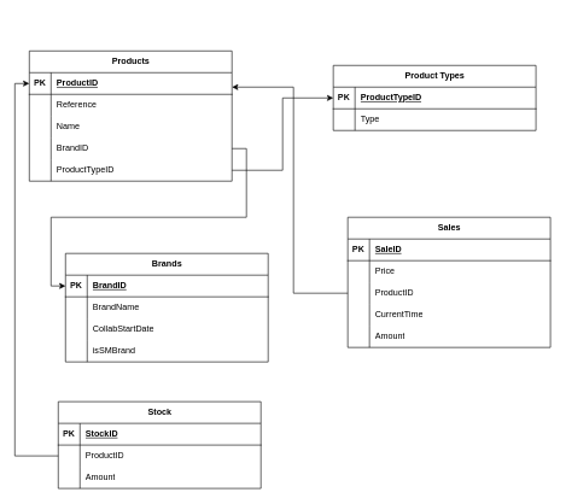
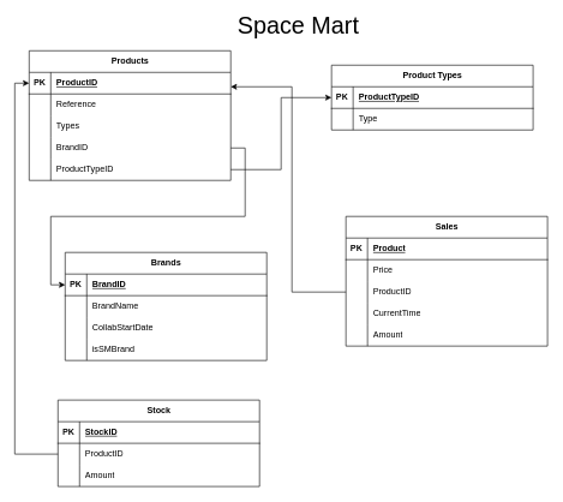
+ <mxCell id="18" value="Space Mart" style="text;html=1;strokeColor=none;fillColor=none;align=center;verticalAlign=middle;whiteSpace=wrap;rounded=0;fontSize=33;" vertex="1" parent="1"><mxGeometry x="299" y="20" width="230" height="30" as="geometry" /></mxCell>
- <mxCell id="11" value="Name" style="shape=partialRectangle;connectable=0;fillColor=none;top=0;left=0;bottom=0;right=0;align=left;spacingLeft=6;overflow=hidden;whiteSpace=wrap;html=1;" vertex="1" parent="9"><mxGeometry x="30" width="250" height="30" as="geometry"><mxRectangle width="250" height="30" as="alternateBounds" /></mxGeometry></mxCell>
+ <mxCell id="11" value="Types" style="shape=partialRectangle;connectable=0;fillColor=none;top=0;left=0;bottom=0;right=0;align=left;spacingLeft=6;overflow=hidden;whiteSpace=wrap;html=1;" vertex="1" parent="9"><mxGeometry x="30" width="250" height="30" as="geometry"><mxRectangle width="250" height="30" as="alternateBounds" /></mxGeometry></mxCell>
- <mxCell id="44" value="SaleID" style="shape=partialRectangle;connectable=0;fillColor=none;top=0;left=0;bottom=0;right=0;align=left;spacingLeft=6;fontStyle=5;overflow=hidden;whiteSpace=wrap;html=1;" vertex="1" parent="42"><mxGeometry x="30" width="250" height="30" as="geometry"><mxRectangle width="250" height="30" as="alternateBounds" /></mxGeometry></mxCell>
+ <mxCell id="44" value="Product" style="shape=partialRectangle;connectable=0;fillColor=none;top=0;left=0;bottom=0;right=0;align=left;spacingLeft=6;fontStyle=5;overflow=hidden;whiteSpace=wrap;html=1;" vertex="1" parent="42"><mxGeometry x="30" width="250" height="30" as="geometry"><mxRectangle width="250" height="30" as="alternateBounds" /></mxGeometry></mxCell>
